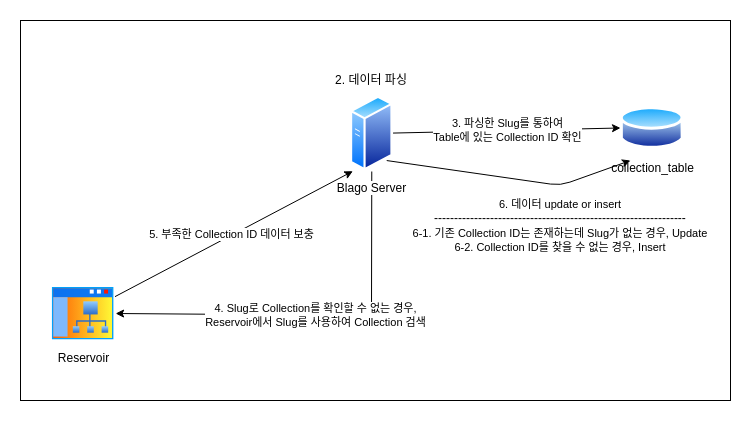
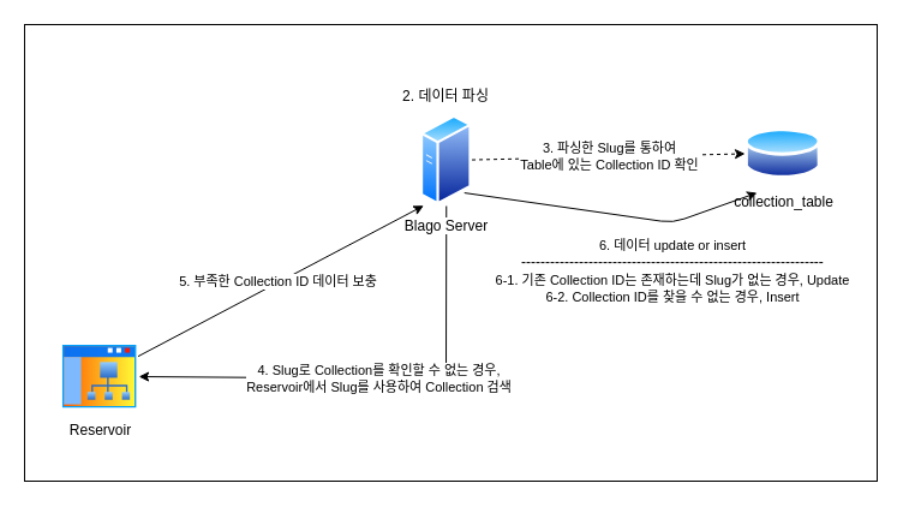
- <mxCell id="4" value="3. 파싱한 Slug를 통하여&lt;br&gt;Table에 있는 Collection ID 확인" style="edgeStyle=none;html=1;entryX=0;entryY=0.5;entryDx=0;entryDy=0;" parent="1" source="7" target="3" edge="1"><mxGeometry x="0.002" relative="1" as="geometry"><mxPoint as="offset" /></mxGeometry></mxCell>
+ <mxCell id="4" value="3. 파싱한 Slug를 통하여&lt;br&gt;Table에 있는 Collection ID 확인" style="edgeStyle=none;html=1;entryX=0;entryY=0.5;entryDx=0;entryDy=0;dashed=1;" parent="1" source="7" target="3" edge="1"><mxGeometry x="0.002" relative="1" as="geometry"><mxPoint as="offset" /></mxGeometry></mxCell>
